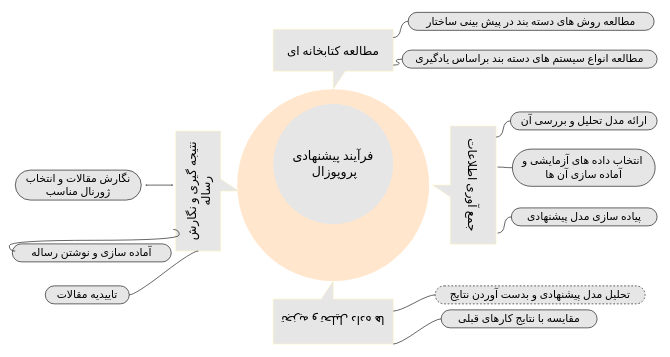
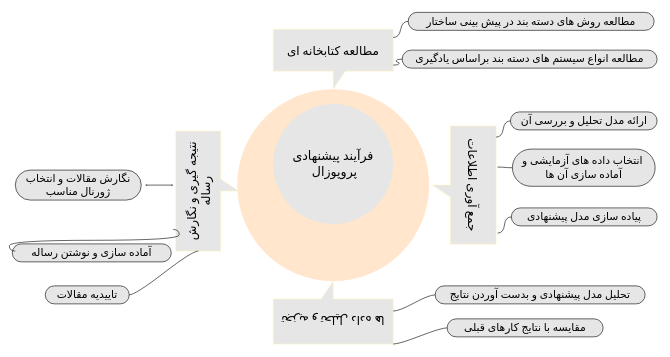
- <mxCell id="18" value="&lt;font style=&quot;font-size: 18px&quot;&gt;تحلیل مدل پیشنهادی و بدست آوردن نتایج&lt;/font&gt;" style="whiteSpace=wrap;html=1;rounded=1;arcSize=50;align=center;verticalAlign=middle;strokeWidth=1;autosize=1;spacing=4;treeFolding=1;treeMoving=1;newEdgeStyle={&quot;edgeStyle&quot;:&quot;entityRelationEdgeStyle&quot;,&quot;startArrow&quot;:&quot;none&quot;,&quot;endArrow&quot;:&quot;none&quot;,&quot;segment&quot;:10,&quot;curved&quot;:1};labelBackgroundColor=none;fillColor=#E6E6E6;fontFamily=Tahoma;fontColor=#000000;dashed=1;" vertex="1" parent="1"><mxGeometry x="725" y="476" width="350" height="30" as="geometry" /></mxCell>
+ <mxCell id="18" value="&lt;font style=&quot;font-size: 18px&quot;&gt;تحلیل مدل پیشنهادی و بدست آوردن نتایج&lt;/font&gt;" style="whiteSpace=wrap;html=1;rounded=1;arcSize=50;align=center;verticalAlign=middle;strokeWidth=1;autosize=1;spacing=4;treeFolding=1;treeMoving=1;newEdgeStyle={&quot;edgeStyle&quot;:&quot;entityRelationEdgeStyle&quot;,&quot;startArrow&quot;:&quot;none&quot;,&quot;endArrow&quot;:&quot;none&quot;,&quot;segment&quot;:10,&quot;curved&quot;:1};labelBackgroundColor=none;fillColor=#E6E6E6;fontFamily=Tahoma;fontColor=#000000;" vertex="1" parent="1"><mxGeometry x="725" y="476" width="350" height="30" as="geometry" /></mxCell>
- <mxCell id="20" value="&lt;font style=&quot;font-size: 18px&quot;&gt;مقایسه با نتایج کارهای قبلی&lt;/font&gt;" style="whiteSpace=wrap;html=1;rounded=1;arcSize=50;align=center;verticalAlign=middle;strokeWidth=1;autosize=1;spacing=4;treeFolding=1;treeMoving=1;newEdgeStyle={&quot;edgeStyle&quot;:&quot;entityRelationEdgeStyle&quot;,&quot;startArrow&quot;:&quot;none&quot;,&quot;endArrow&quot;:&quot;none&quot;,&quot;segment&quot;:10,&quot;curved&quot;:1};labelBackgroundColor=none;fillColor=#E6E6E6;fontFamily=Tahoma;fontColor=#000000;" vertex="1" parent="1"><mxGeometry x="735" y="516" width="260" height="30" as="geometry" /></mxCell>
+ <mxCell id="20" value="&lt;font style=&quot;font-size: 18px&quot;&gt;مقایسه با نتایج کارهای قبلی&lt;/font&gt;" style="whiteSpace=wrap;html=1;rounded=1;arcSize=50;align=center;verticalAlign=middle;strokeWidth=1;autosize=1;spacing=4;treeFolding=1;treeMoving=1;newEdgeStyle={&quot;edgeStyle&quot;:&quot;entityRelationEdgeStyle&quot;,&quot;startArrow&quot;:&quot;none&quot;,&quot;endArrow&quot;:&quot;none&quot;,&quot;segment&quot;:10,&quot;curved&quot;:1};labelBackgroundColor=none;fillColor=#E6E6E6;fontFamily=Tahoma;fontColor=#000000;" vertex="1" parent="1"><mxGeometry x="745" y="531" width="260" height="30" as="geometry" /></mxCell>
